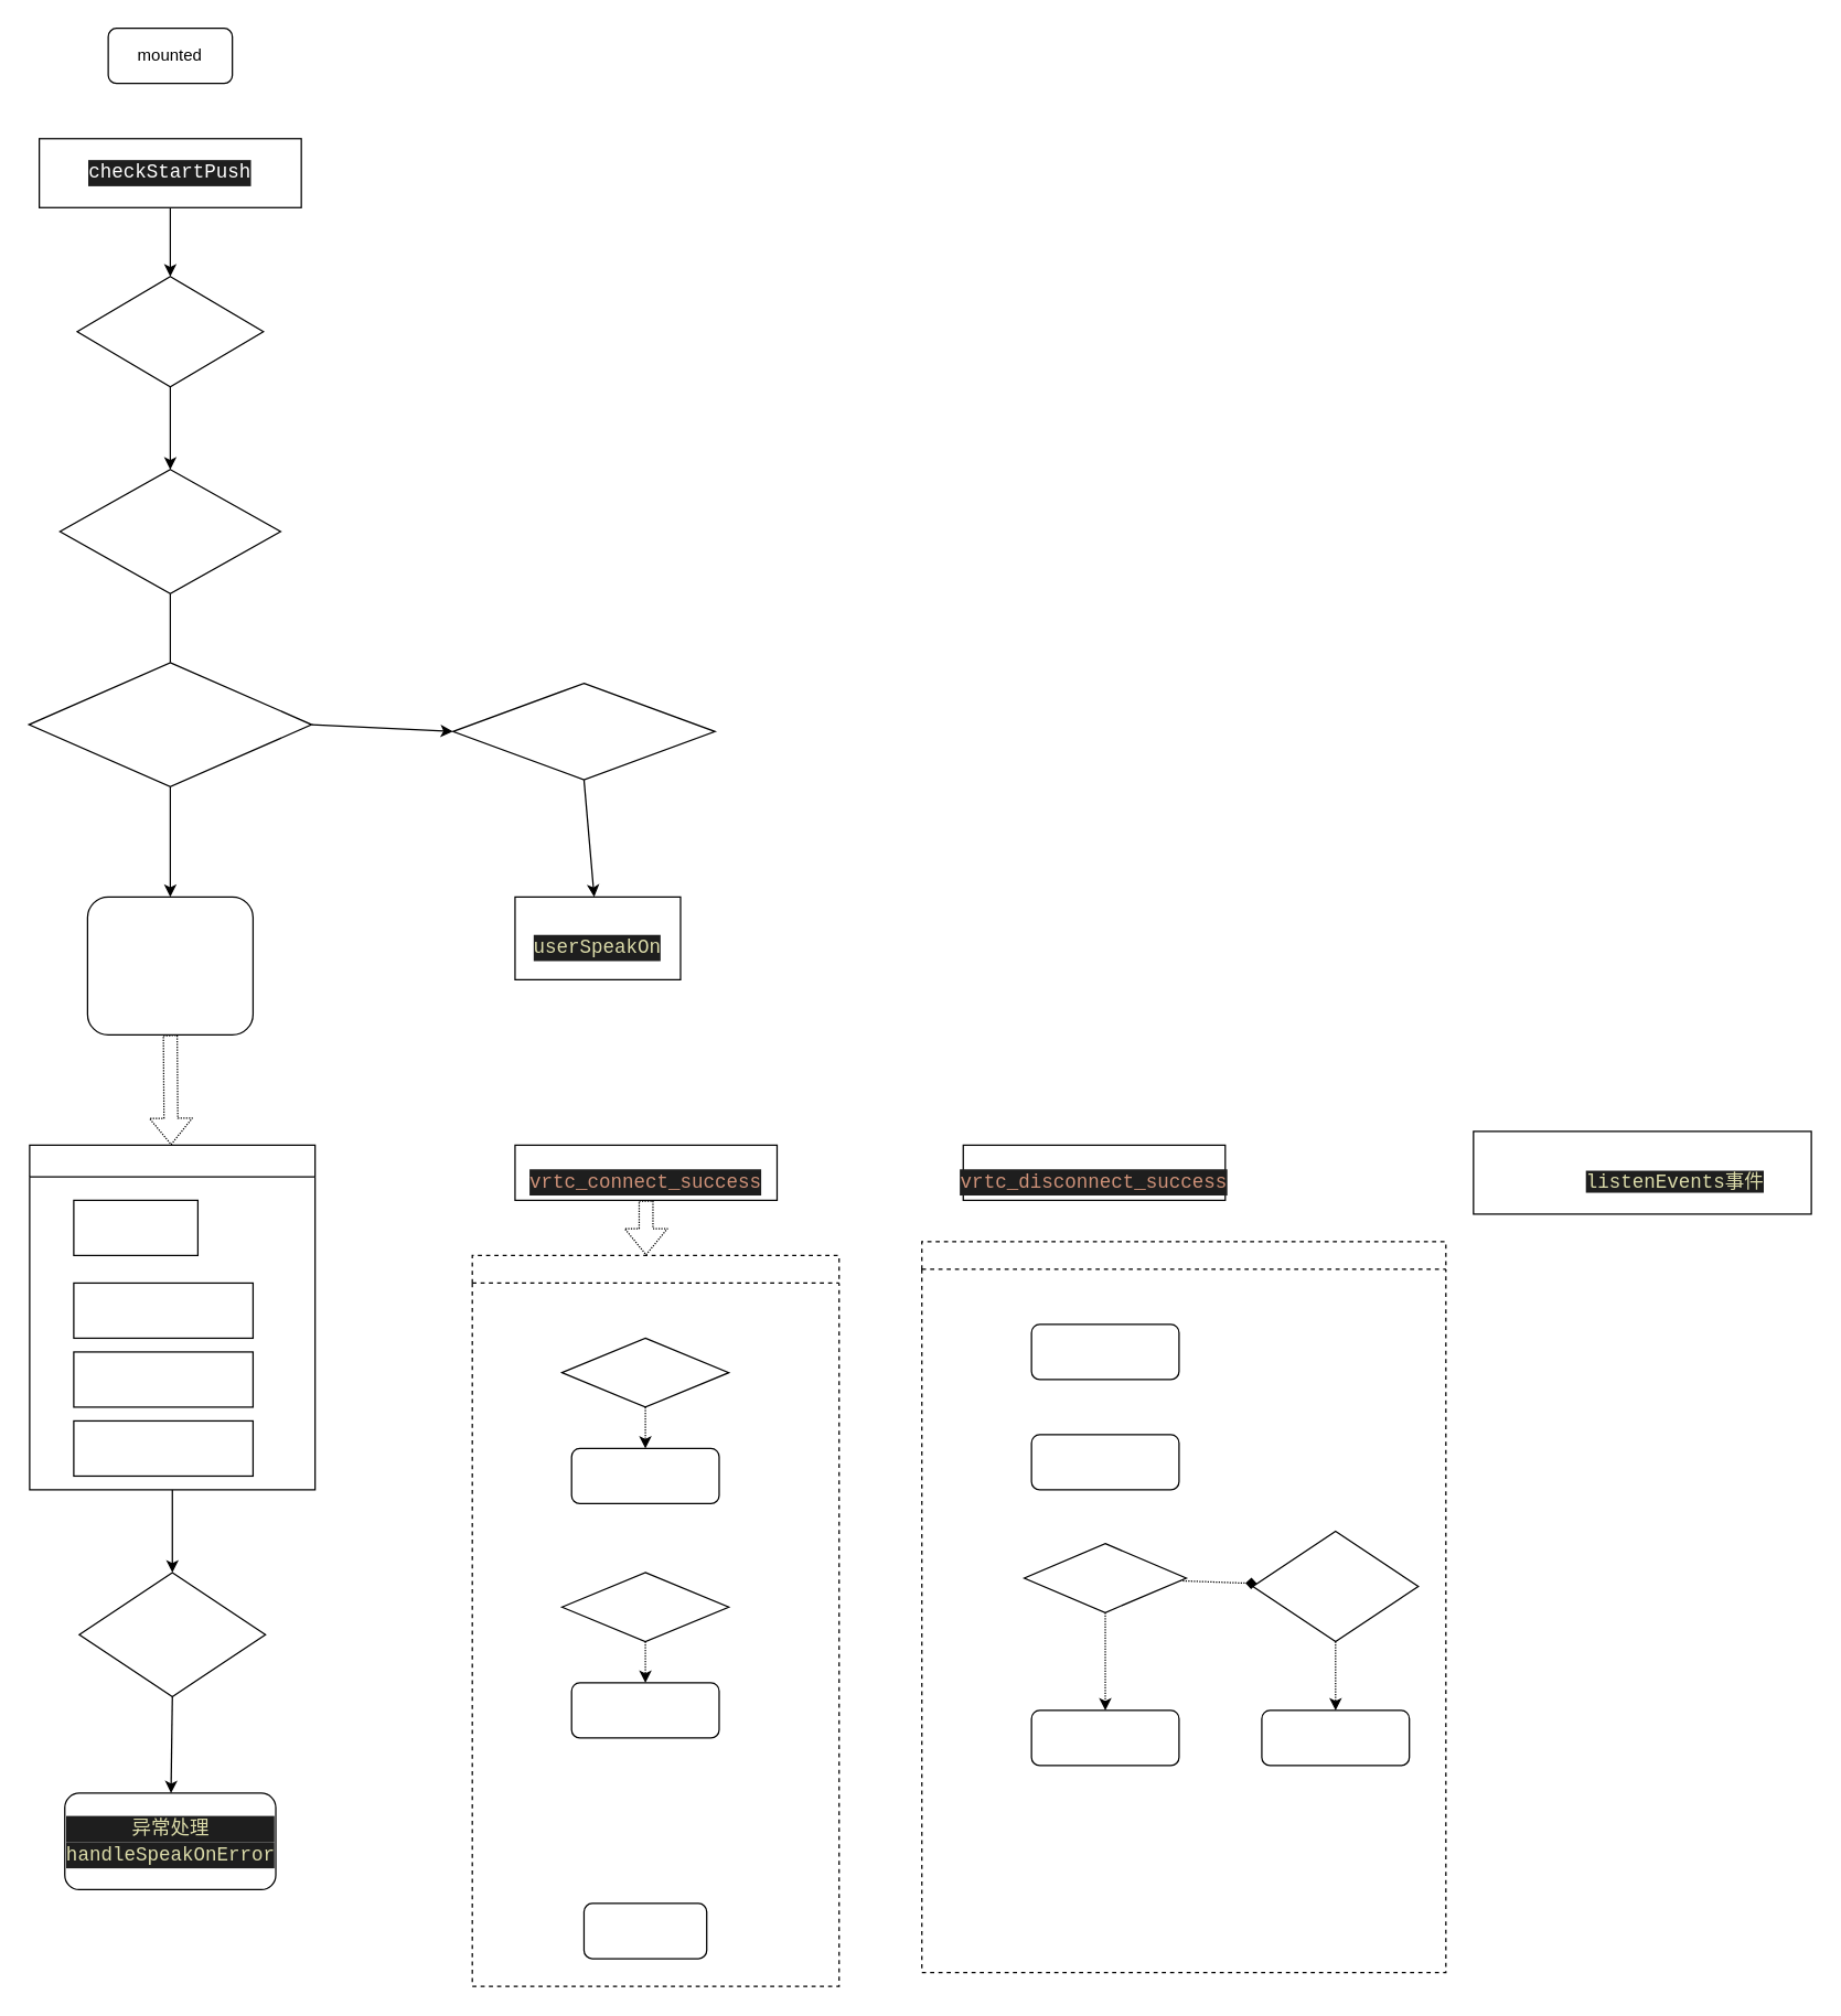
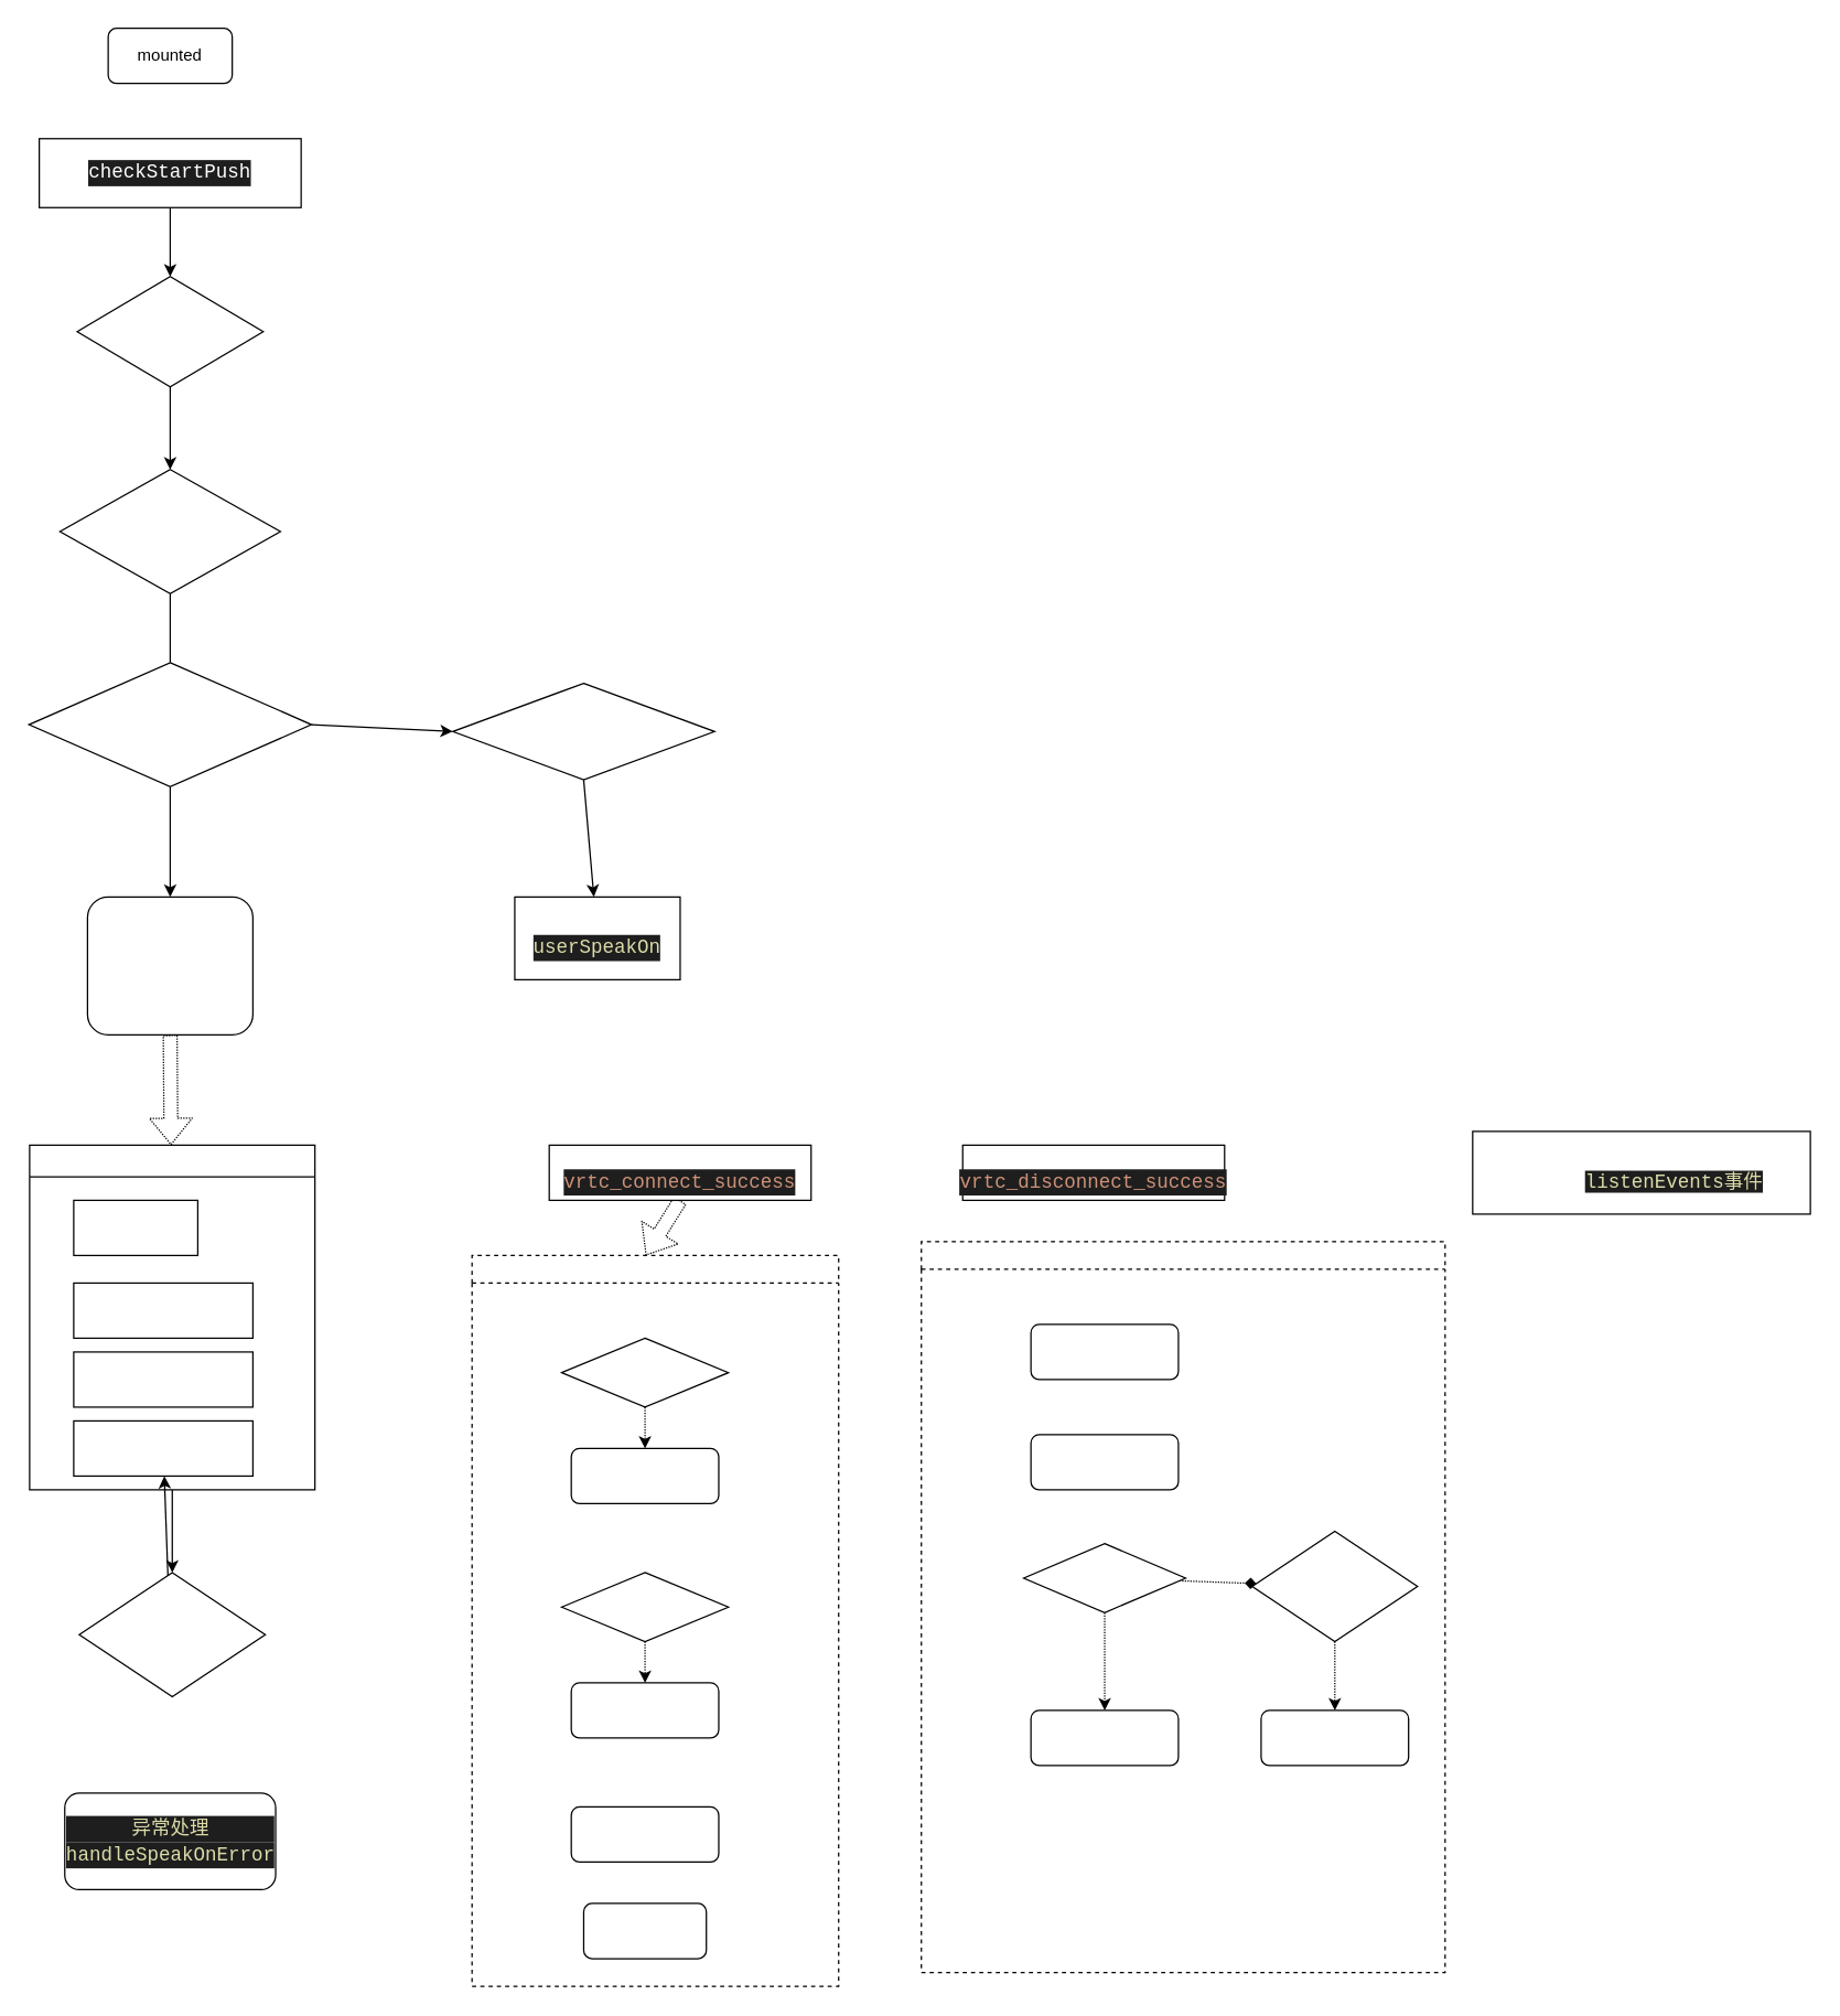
- <mxCell id="32" value="监听上麦成功&lt;br&gt;&lt;div style=&quot;color: rgb(212 , 212 , 212) ; background-color: rgb(30 , 30 , 30) ; font-family: &amp;#34;consolas&amp;#34; , &amp;#34;courier new&amp;#34; , monospace ; font-size: 14px ; line-height: 19px&quot;&gt;&lt;span style=&quot;color: #ce9178&quot;&gt;vrtc_connect_success&lt;/span&gt;&lt;/div&gt;" style="rounded=0;whiteSpace=wrap;html=1;fontColor=#FFFFFF;" vertex="1" parent="1"><mxGeometry x="373" y="830" width="190" height="40" as="geometry" /></mxCell>
+ <mxCell id="32" value="监听上麦成功&lt;br&gt;&lt;div style=&quot;color: rgb(212 , 212 , 212) ; background-color: rgb(30 , 30 , 30) ; font-family: &amp;#34;consolas&amp;#34; , &amp;#34;courier new&amp;#34; , monospace ; font-size: 14px ; line-height: 19px&quot;&gt;&lt;span style=&quot;color: #ce9178&quot;&gt;vrtc_connect_success&lt;/span&gt;&lt;/div&gt;" style="rounded=0;whiteSpace=wrap;html=1;fontColor=#FFFFFF;" vertex="1" parent="1"><mxGeometry x="398" y="830" width="190" height="40" as="geometry" /></mxCell>
- <mxCell id="27" style="edgeStyle=none;html=1;exitX=0.5;exitY=1;exitDx=0;exitDy=0;fontColor=#FFFFFF;" edge="1" parent="1" source="28" target="29"><mxGeometry relative="1" as="geometry" /></mxCell>
+ <mxCell id="27" style="edgeStyle=none;html=1;exitX=0.5;exitY=1;exitDx=0;exitDy=0;fontColor=#FFFFFF;" edge="1" parent="1" source="28" target="26"><mxGeometry relative="1" as="geometry" /></mxCell>
+ <mxCell id="44" value="检测互动实例" style="rounded=1;whiteSpace=wrap;html=1;fontColor=#FFFFFF;" vertex="1" parent="35"><mxGeometry x="72" y="400" width="107" height="40" as="geometry" /></mxCell>
